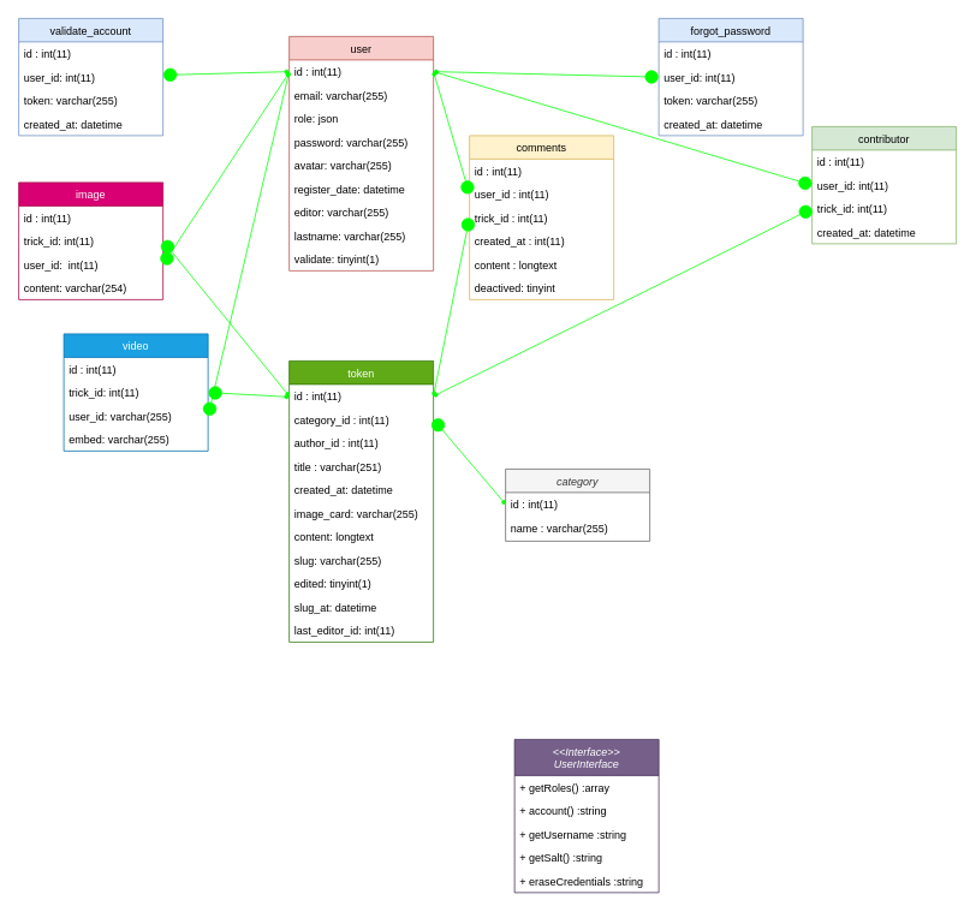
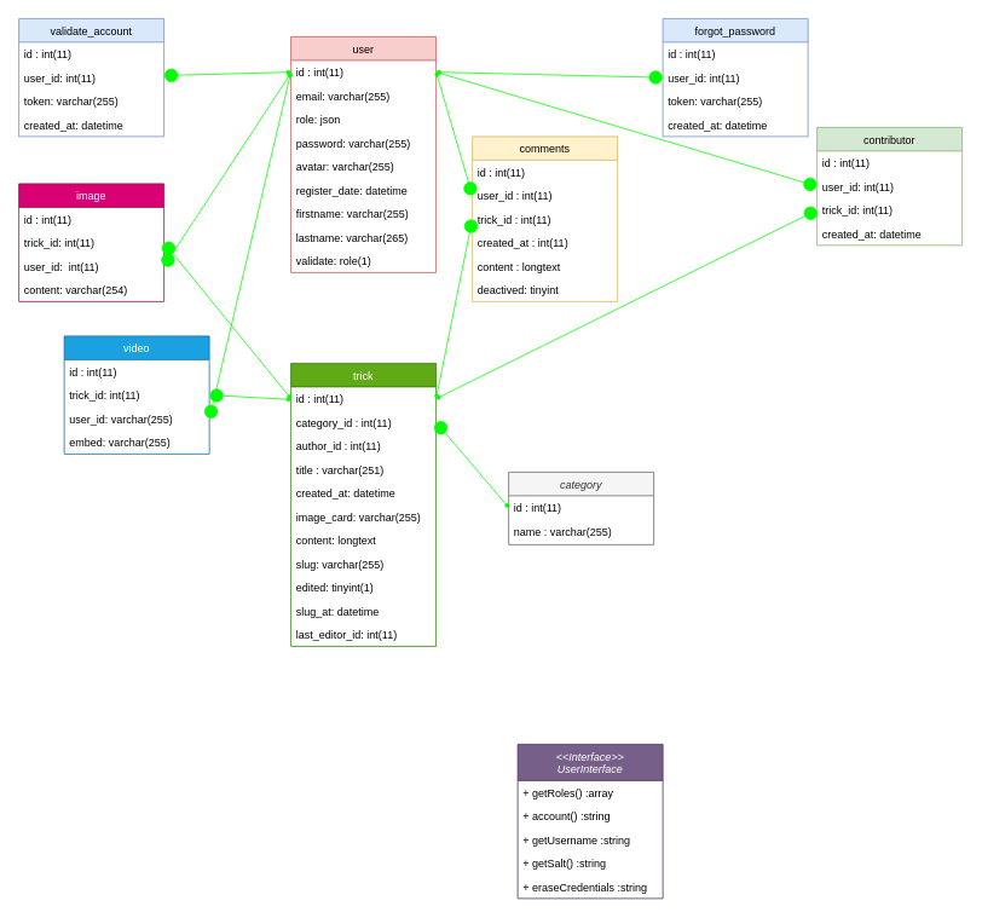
- <mxCell id="17" value="editor: varchar(255)" style="text;align=left;verticalAlign=top;spacingLeft=4;spacingRight=4;overflow=hidden;rotatable=0;points=[[0,0.5],[1,0.5]];portConstraint=eastwest;rounded=0;shadow=0;html=0;" parent="10" vertex="1"><mxGeometry y="182" width="160" height="26" as="geometry" /></mxCell>
+ <mxCell id="17" value="firstname: varchar(255)" style="text;align=left;verticalAlign=top;spacingLeft=4;spacingRight=4;overflow=hidden;rotatable=0;points=[[0,0.5],[1,0.5]];portConstraint=eastwest;rounded=0;shadow=0;html=0;" parent="10" vertex="1"><mxGeometry y="182" width="160" height="26" as="geometry" /></mxCell>
- <mxCell id="18" value="lastname: varchar(255)" style="text;align=left;verticalAlign=top;spacingLeft=4;spacingRight=4;overflow=hidden;rotatable=0;points=[[0,0.5],[1,0.5]];portConstraint=eastwest;rounded=0;shadow=0;html=0;" parent="10" vertex="1"><mxGeometry y="208" width="160" height="26" as="geometry" /></mxCell>
+ <mxCell id="18" value="lastname: varchar(265)" style="text;align=left;verticalAlign=top;spacingLeft=4;spacingRight=4;overflow=hidden;rotatable=0;points=[[0,0.5],[1,0.5]];portConstraint=eastwest;rounded=0;shadow=0;html=0;" parent="10" vertex="1"><mxGeometry y="208" width="160" height="26" as="geometry" /></mxCell>
- <mxCell id="19" value="validate: tinyint(1)" style="text;align=left;verticalAlign=top;spacingLeft=4;spacingRight=4;overflow=hidden;rotatable=0;points=[[0,0.5],[1,0.5]];portConstraint=eastwest;rounded=0;shadow=0;html=0;" parent="10" vertex="1"><mxGeometry y="234" width="160" height="26" as="geometry" /></mxCell>
+ <mxCell id="19" value="validate: role(1)" style="text;align=left;verticalAlign=top;spacingLeft=4;spacingRight=4;overflow=hidden;rotatable=0;points=[[0,0.5],[1,0.5]];portConstraint=eastwest;rounded=0;shadow=0;html=0;" parent="10" vertex="1"><mxGeometry y="234" width="160" height="26" as="geometry" /></mxCell>
- <mxCell id="37" value="token" style="swimlane;fontStyle=0;align=center;verticalAlign=top;childLayout=stackLayout;horizontal=1;startSize=26;horizontalStack=0;resizeParent=1;resizeLast=0;collapsible=1;marginBottom=0;rounded=0;shadow=0;strokeWidth=1;fillColor=#60a917;strokeColor=#2D7600;fontColor=#ffffff;" parent="1" vertex="1"><mxGeometry x="320" y="400" width="160" height="312" as="geometry"><mxRectangle x="340" y="380" width="170" height="26" as="alternateBounds" /></mxGeometry></mxCell>
+ <mxCell id="37" value="trick" style="swimlane;fontStyle=0;align=center;verticalAlign=top;childLayout=stackLayout;horizontal=1;startSize=26;horizontalStack=0;resizeParent=1;resizeLast=0;collapsible=1;marginBottom=0;rounded=0;shadow=0;strokeWidth=1;fillColor=#60a917;strokeColor=#2D7600;fontColor=#ffffff;" parent="1" vertex="1"><mxGeometry x="320" y="400" width="160" height="312" as="geometry"><mxRectangle x="340" y="380" width="170" height="26" as="alternateBounds" /></mxGeometry></mxCell>
